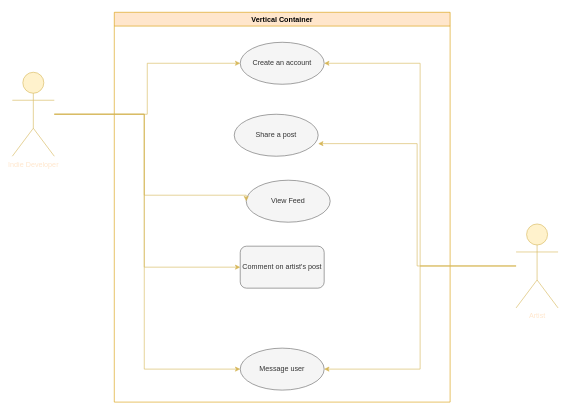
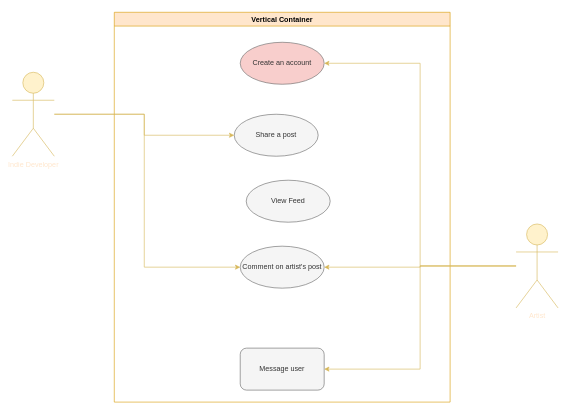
- <mxCell id="8" style="edgeStyle=orthogonalEdgeStyle;rounded=0;orthogonalLoop=1;jettySize=auto;html=1;fillColor=#fff2cc;strokeColor=#d6b656;" edge="1" parent="1" source="12" target="3"><mxGeometry relative="1" as="geometry" /></mxCell>
+ <mxCell id="8" style="edgeStyle=orthogonalEdgeStyle;rounded=0;orthogonalLoop=1;jettySize=auto;html=1;fillColor=#fff2cc;strokeColor=#d6b656;" edge="1" parent="1" source="12" target="4"><mxGeometry relative="1" as="geometry" /></mxCell>
- <mxCell id="3" value="Create an account" style="ellipse;whiteSpace=wrap;html=1;fillColor=#f5f5f5;fontColor=#333333;strokeColor=#666666;" vertex="1" parent="2"><mxGeometry x="210" y="50" width="140" height="70" as="geometry" /></mxCell>
+ <mxCell id="3" value="Create an account" style="ellipse;whiteSpace=wrap;html=1;fillColor=#f8cecc;fontColor=#333333;strokeColor=#666666;" vertex="1" parent="2"><mxGeometry x="210" y="50" width="140" height="70" as="geometry" /></mxCell>
- <mxCell id="16" style="edgeStyle=orthogonalEdgeStyle;rounded=0;orthogonalLoop=1;jettySize=auto;html=1;entryX=1;entryY=0.7;entryDx=0;entryDy=0;entryPerimeter=0;fillColor=#fff2cc;strokeColor=#d6b656;" edge="1" parent="1" source="15" target="4"><mxGeometry relative="1" as="geometry" /></mxCell>
+ <mxCell id="16" style="edgeStyle=orthogonalEdgeStyle;rounded=0;orthogonalLoop=1;jettySize=auto;html=1;fillColor=#fff2cc;strokeColor=#d6b656;" edge="1" parent="1" source="15" target="6"><mxGeometry relative="1" as="geometry" /></mxCell>
- <mxCell id="9" style="edgeStyle=orthogonalEdgeStyle;rounded=0;orthogonalLoop=1;jettySize=auto;html=1;entryX=0;entryY=0.5;entryDx=0;entryDy=0;fillColor=#fff2cc;strokeColor=#d6b656;" edge="1" parent="1" source="12" target="5"><mxGeometry relative="1" as="geometry"><Array as="points"><mxPoint x="240" y="190" /><mxPoint x="240" y="325" /></Array></mxGeometry></mxCell>
- <mxCell id="6" value="Comment on artist's post" style="whiteSpace=wrap;html=1;fillColor=#f5f5f5;fontColor=#333333;strokeColor=#666666;rounded=1;" vertex="1" parent="2"><mxGeometry x="210" y="390" width="140" height="70" as="geometry" /></mxCell>
+ <mxCell id="6" value="Comment on artist's post" style="ellipse;whiteSpace=wrap;html=1;fillColor=#f5f5f5;fontColor=#333333;strokeColor=#666666;" vertex="1" parent="2"><mxGeometry x="210" y="390" width="140" height="70" as="geometry" /></mxCell>
- <mxCell id="11" style="edgeStyle=orthogonalEdgeStyle;rounded=0;orthogonalLoop=1;jettySize=auto;html=1;entryX=0;entryY=0.5;entryDx=0;entryDy=0;fillColor=#fff2cc;strokeColor=#d6b656;" edge="1" parent="1" source="12" target="7"><mxGeometry relative="1" as="geometry"><Array as="points"><mxPoint x="240" y="190" /><mxPoint x="240" y="615" /></Array></mxGeometry></mxCell>
- <mxCell id="7" value="Message user" style="ellipse;whiteSpace=wrap;html=1;fillColor=#f5f5f5;fontColor=#333333;strokeColor=#666666;" vertex="1" parent="2"><mxGeometry x="210" y="560" width="140" height="70" as="geometry" /></mxCell>
+ <mxCell id="7" value="Message user" style="whiteSpace=wrap;html=1;fillColor=#f5f5f5;fontColor=#333333;strokeColor=#666666;rounded=1;" vertex="1" parent="2"><mxGeometry x="210" y="560" width="140" height="70" as="geometry" /></mxCell>
